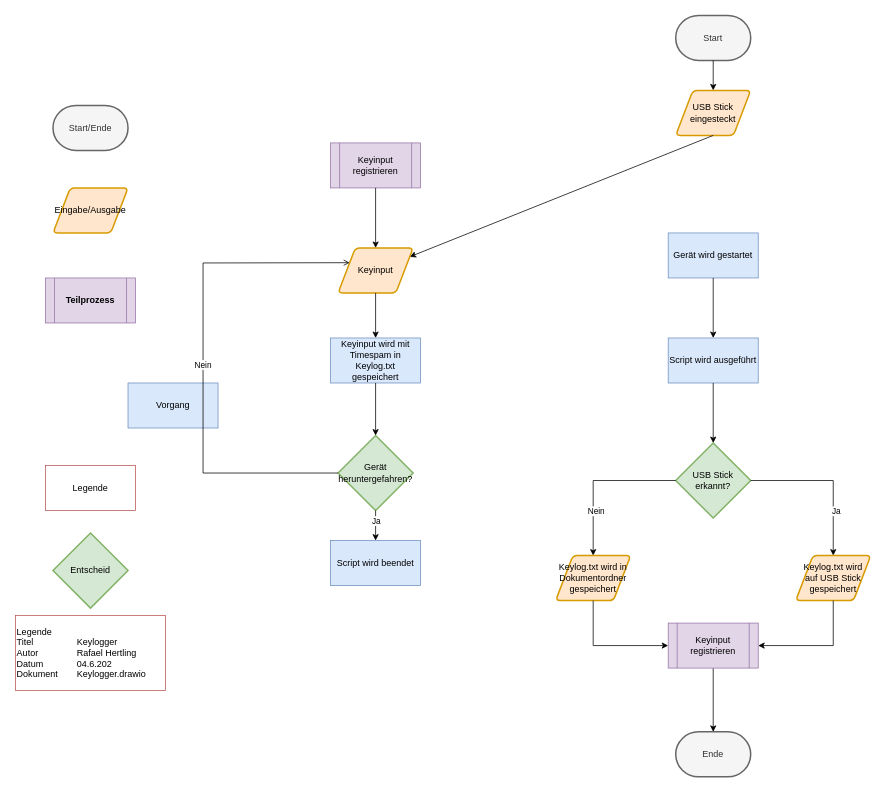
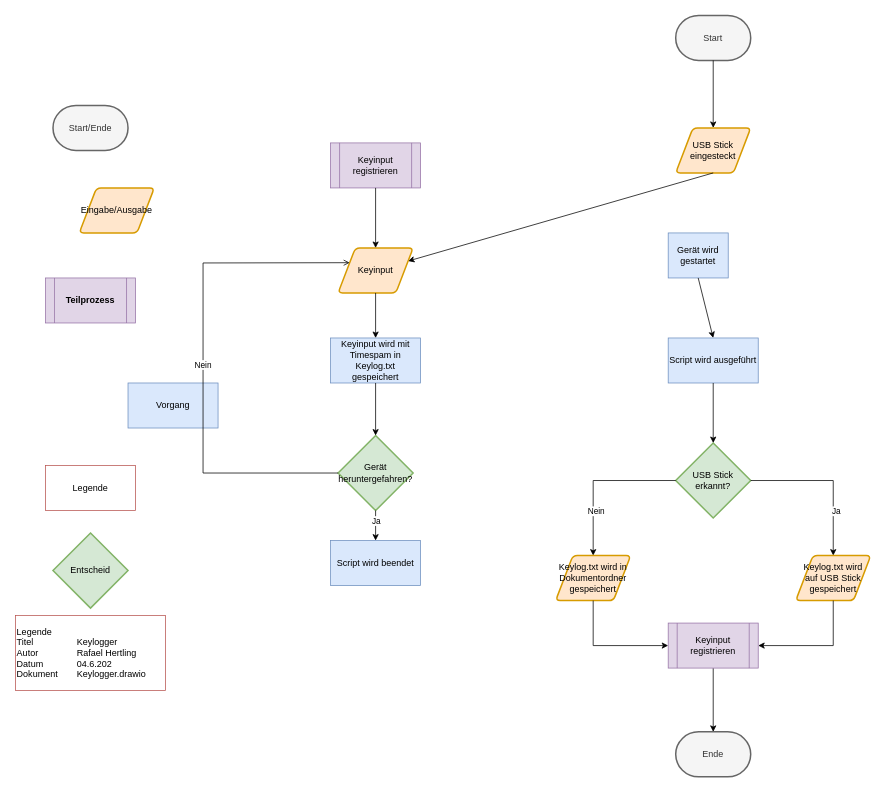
- <mxCell id="13" value="USB Stick eingesteckt" style="shape=parallelogram;html=1;strokeWidth=2;perimeter=parallelogramPerimeter;whiteSpace=wrap;rounded=1;arcSize=12;size=0.23;fillColor=#ffe6cc;strokeColor=#d79b00;" parent="1" vertex="1"><mxGeometry x="900" y="120" width="100" height="60" as="geometry" /></mxCell>
+ <mxCell id="13" value="USB Stick eingesteckt" style="shape=parallelogram;html=1;strokeWidth=2;perimeter=parallelogramPerimeter;whiteSpace=wrap;rounded=1;arcSize=12;size=0.23;fillColor=#ffe6cc;strokeColor=#d79b00;" parent="1" vertex="1"><mxGeometry x="900" y="170" width="100" height="60" as="geometry" /></mxCell>
- <mxCell id="2" value="Eingabe/Ausgabe" style="shape=parallelogram;html=1;strokeWidth=2;perimeter=parallelogramPerimeter;whiteSpace=wrap;rounded=1;arcSize=12;size=0.23;fillColor=#ffe6cc;strokeColor=#d79b00;" parent="1" vertex="1"><mxGeometry x="70" y="250" width="100" height="60" as="geometry" /></mxCell>
+ <mxCell id="2" value="Eingabe/Ausgabe" style="shape=parallelogram;html=1;strokeWidth=2;perimeter=parallelogramPerimeter;whiteSpace=wrap;rounded=1;arcSize=12;size=0.23;fillColor=#ffe6cc;strokeColor=#d79b00;" parent="1" vertex="1"><mxGeometry x="105" y="250" width="100" height="60" as="geometry" /></mxCell>
- <mxCell id="12" value="Gerät wird gestartet" style="rounded=0;whiteSpace=wrap;html=1;fillColor=#dae8fc;strokeColor=#6c8ebf;" parent="1" vertex="1"><mxGeometry x="890" y="310" width="120" height="60" as="geometry" /></mxCell>
+ <mxCell id="12" value="Gerät wird gestartet" style="rounded=0;whiteSpace=wrap;html=1;fillColor=#dae8fc;strokeColor=#6c8ebf;" parent="1" vertex="1"><mxGeometry x="890" y="310" width="80" height="60" as="geometry" /></mxCell>
